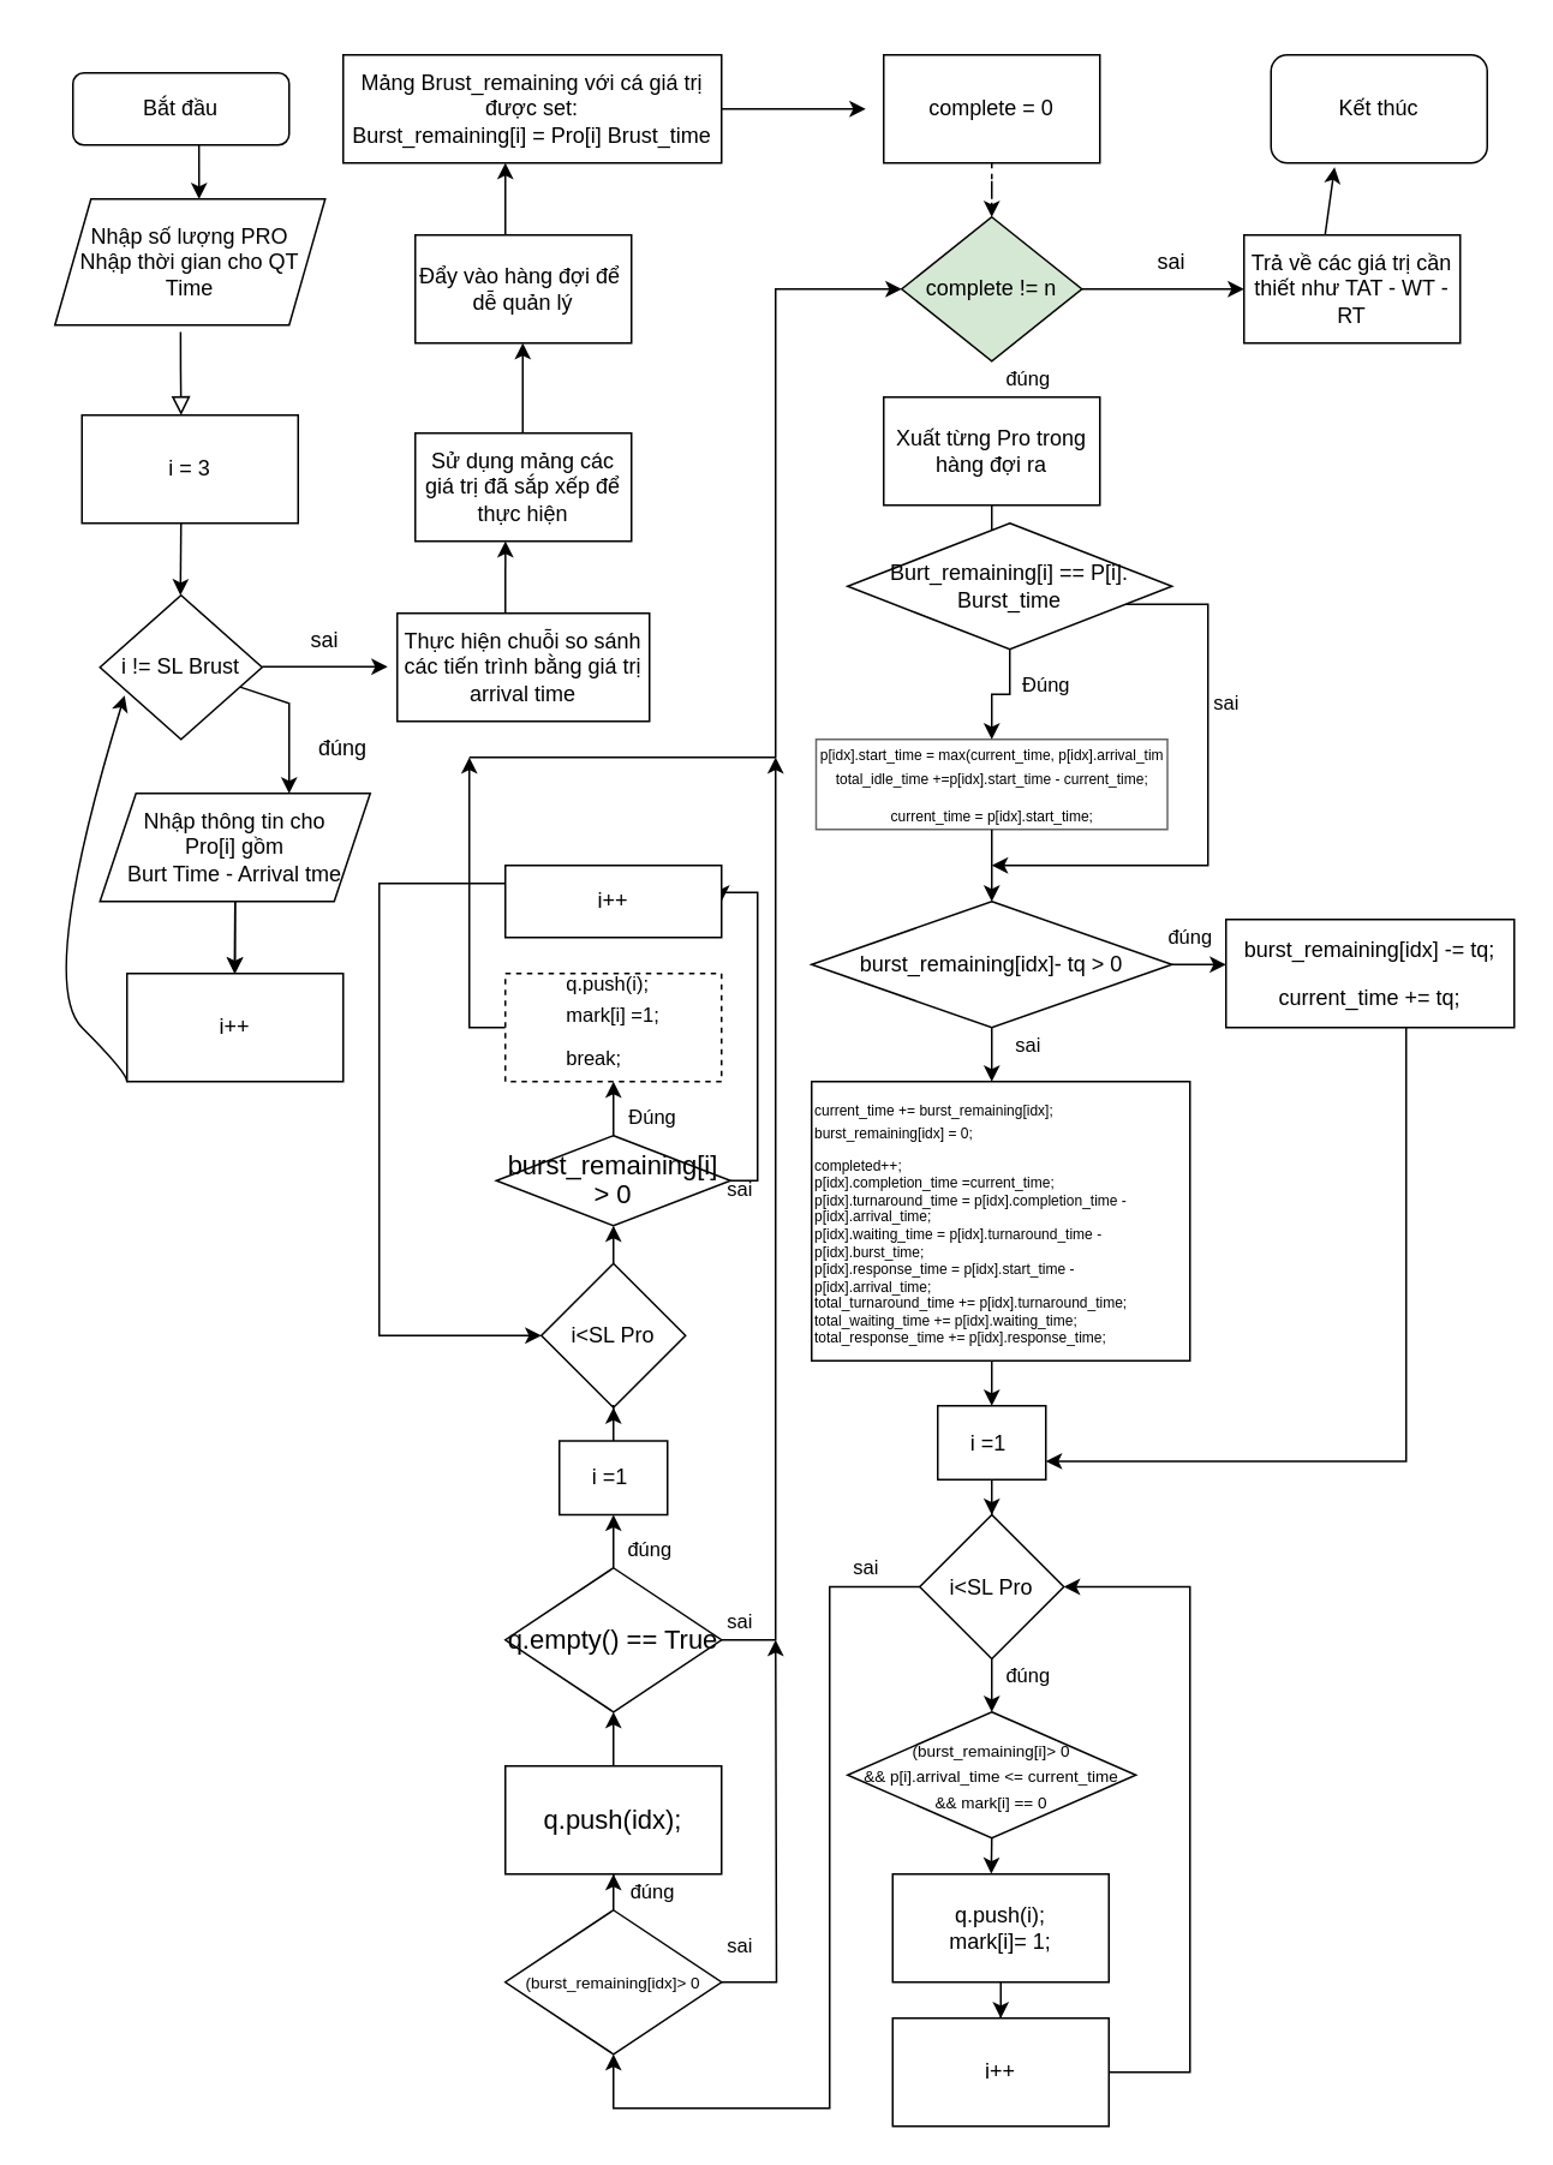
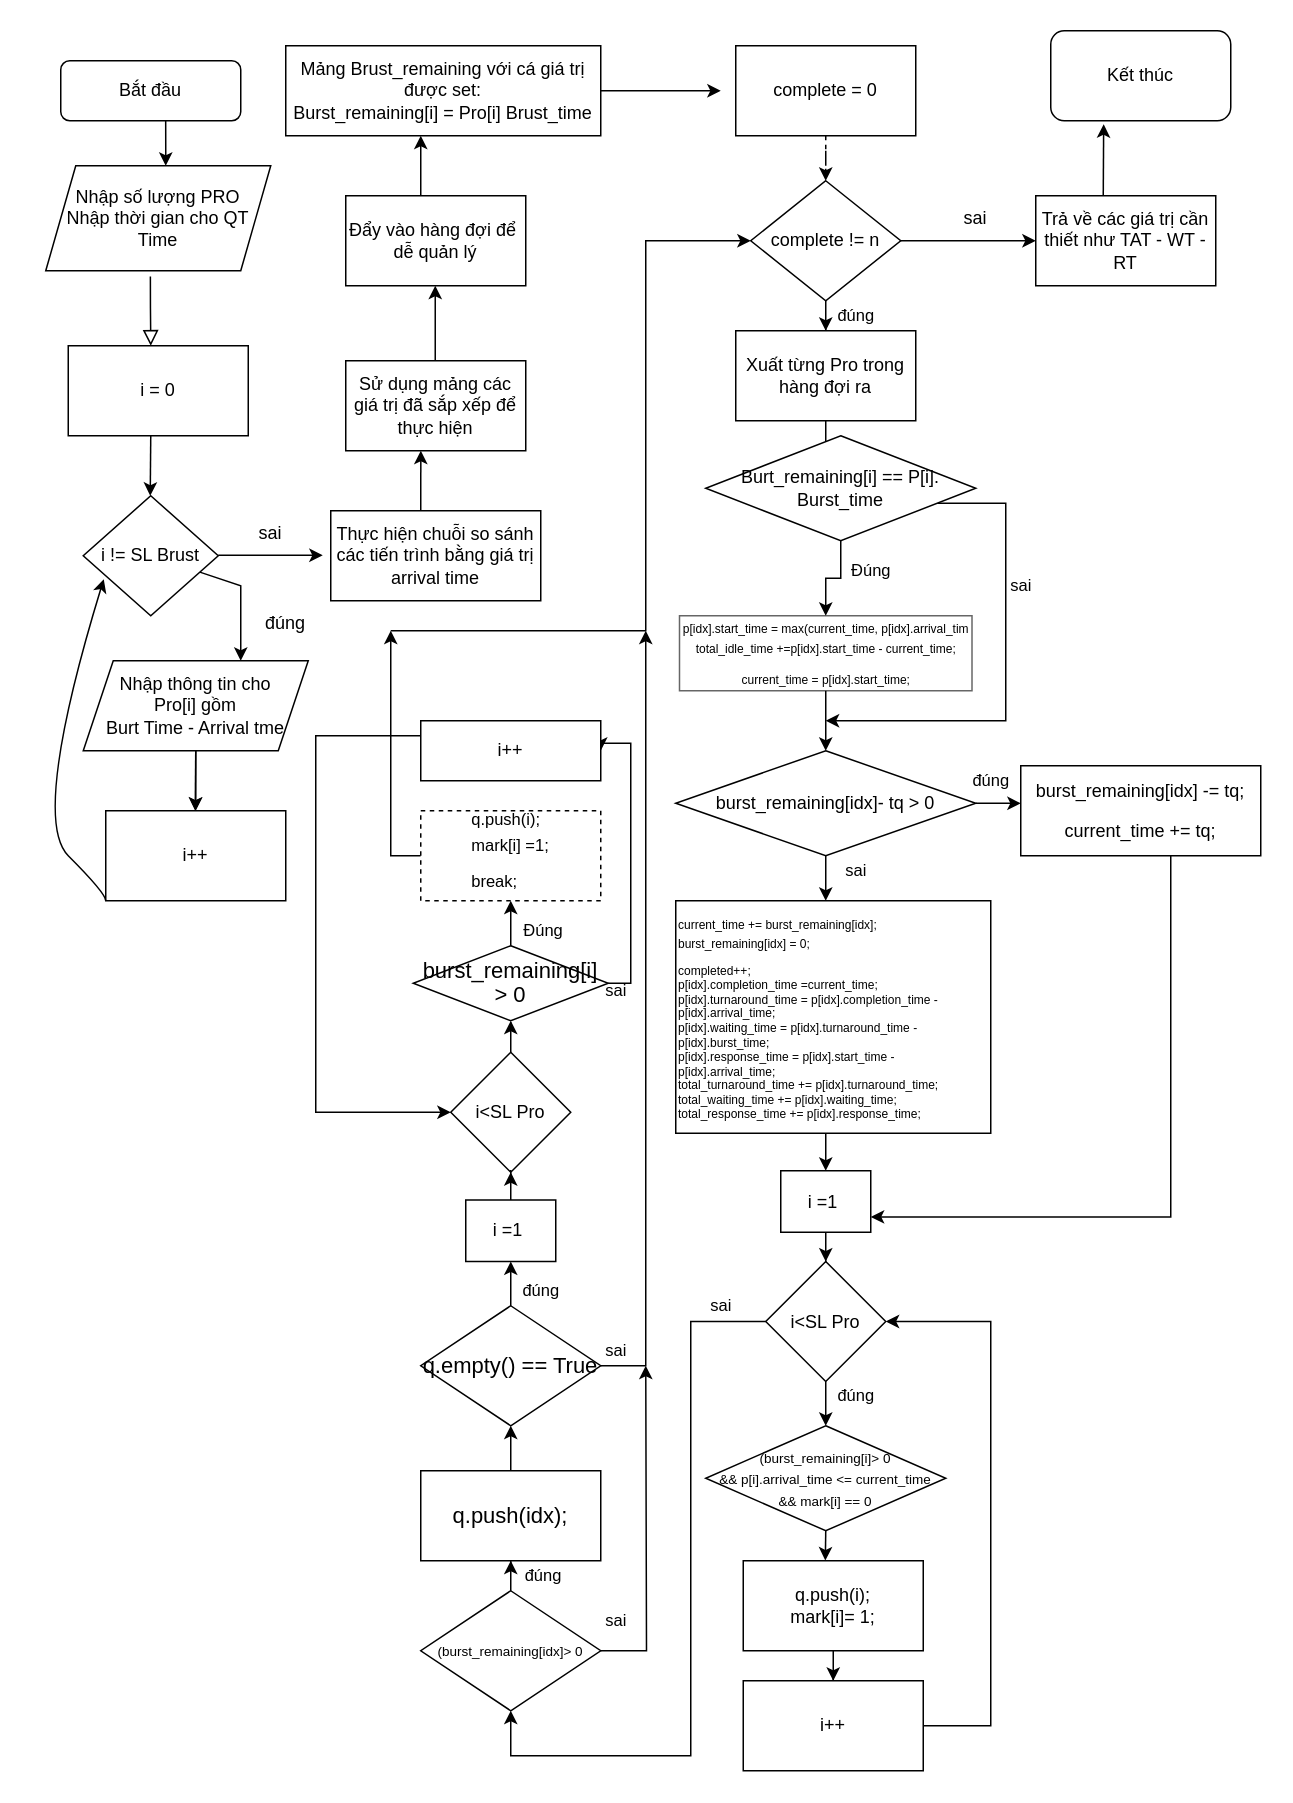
- <mxCell id="29" value="Kết thúc" style="rounded=1;whiteSpace=wrap;html=1;" parent="1" vertex="1"><mxGeometry x="705" y="30" width="120" height="60" as="geometry" /></mxCell>
+ <mxCell id="29" value="Kết thúc" style="rounded=1;whiteSpace=wrap;html=1;" parent="1" vertex="1"><mxGeometry x="700" width="120" height="60" as="geometry" y="20" /></mxCell>
- <mxCell id="24" value="complete != n" style="rhombus;whiteSpace=wrap;html=1;fillColor=#d5e8d4;" parent="1" vertex="1"><mxGeometry x="500" y="120" width="100" height="80" as="geometry" /></mxCell>
+ <mxCell id="24" value="complete != n" style="rhombus;whiteSpace=wrap;html=1;" parent="1" vertex="1"><mxGeometry x="500" y="120" width="100" height="80" as="geometry" /></mxCell>
+ <mxCell id="23" style="edgeStyle=orthogonalEdgeStyle;rounded=0;orthogonalLoop=1;jettySize=auto;html=1;entryX=0.5;entryY=0;entryDx=0;entryDy=0;fontSize=11;" edge="1" parent="1" source="24" target="36"><mxGeometry relative="1" as="geometry" /></mxCell>
- <mxCell id="6" value="i = 3" style="rounded=0;whiteSpace=wrap;html=1;" parent="1" vertex="1"><mxGeometry x="45" y="230" width="120" height="60" as="geometry" /></mxCell>
+ <mxCell id="6" value="i = 0" style="rounded=0;whiteSpace=wrap;html=1;" parent="1" vertex="1"><mxGeometry x="45" y="230" width="120" height="60" as="geometry" /></mxCell>
